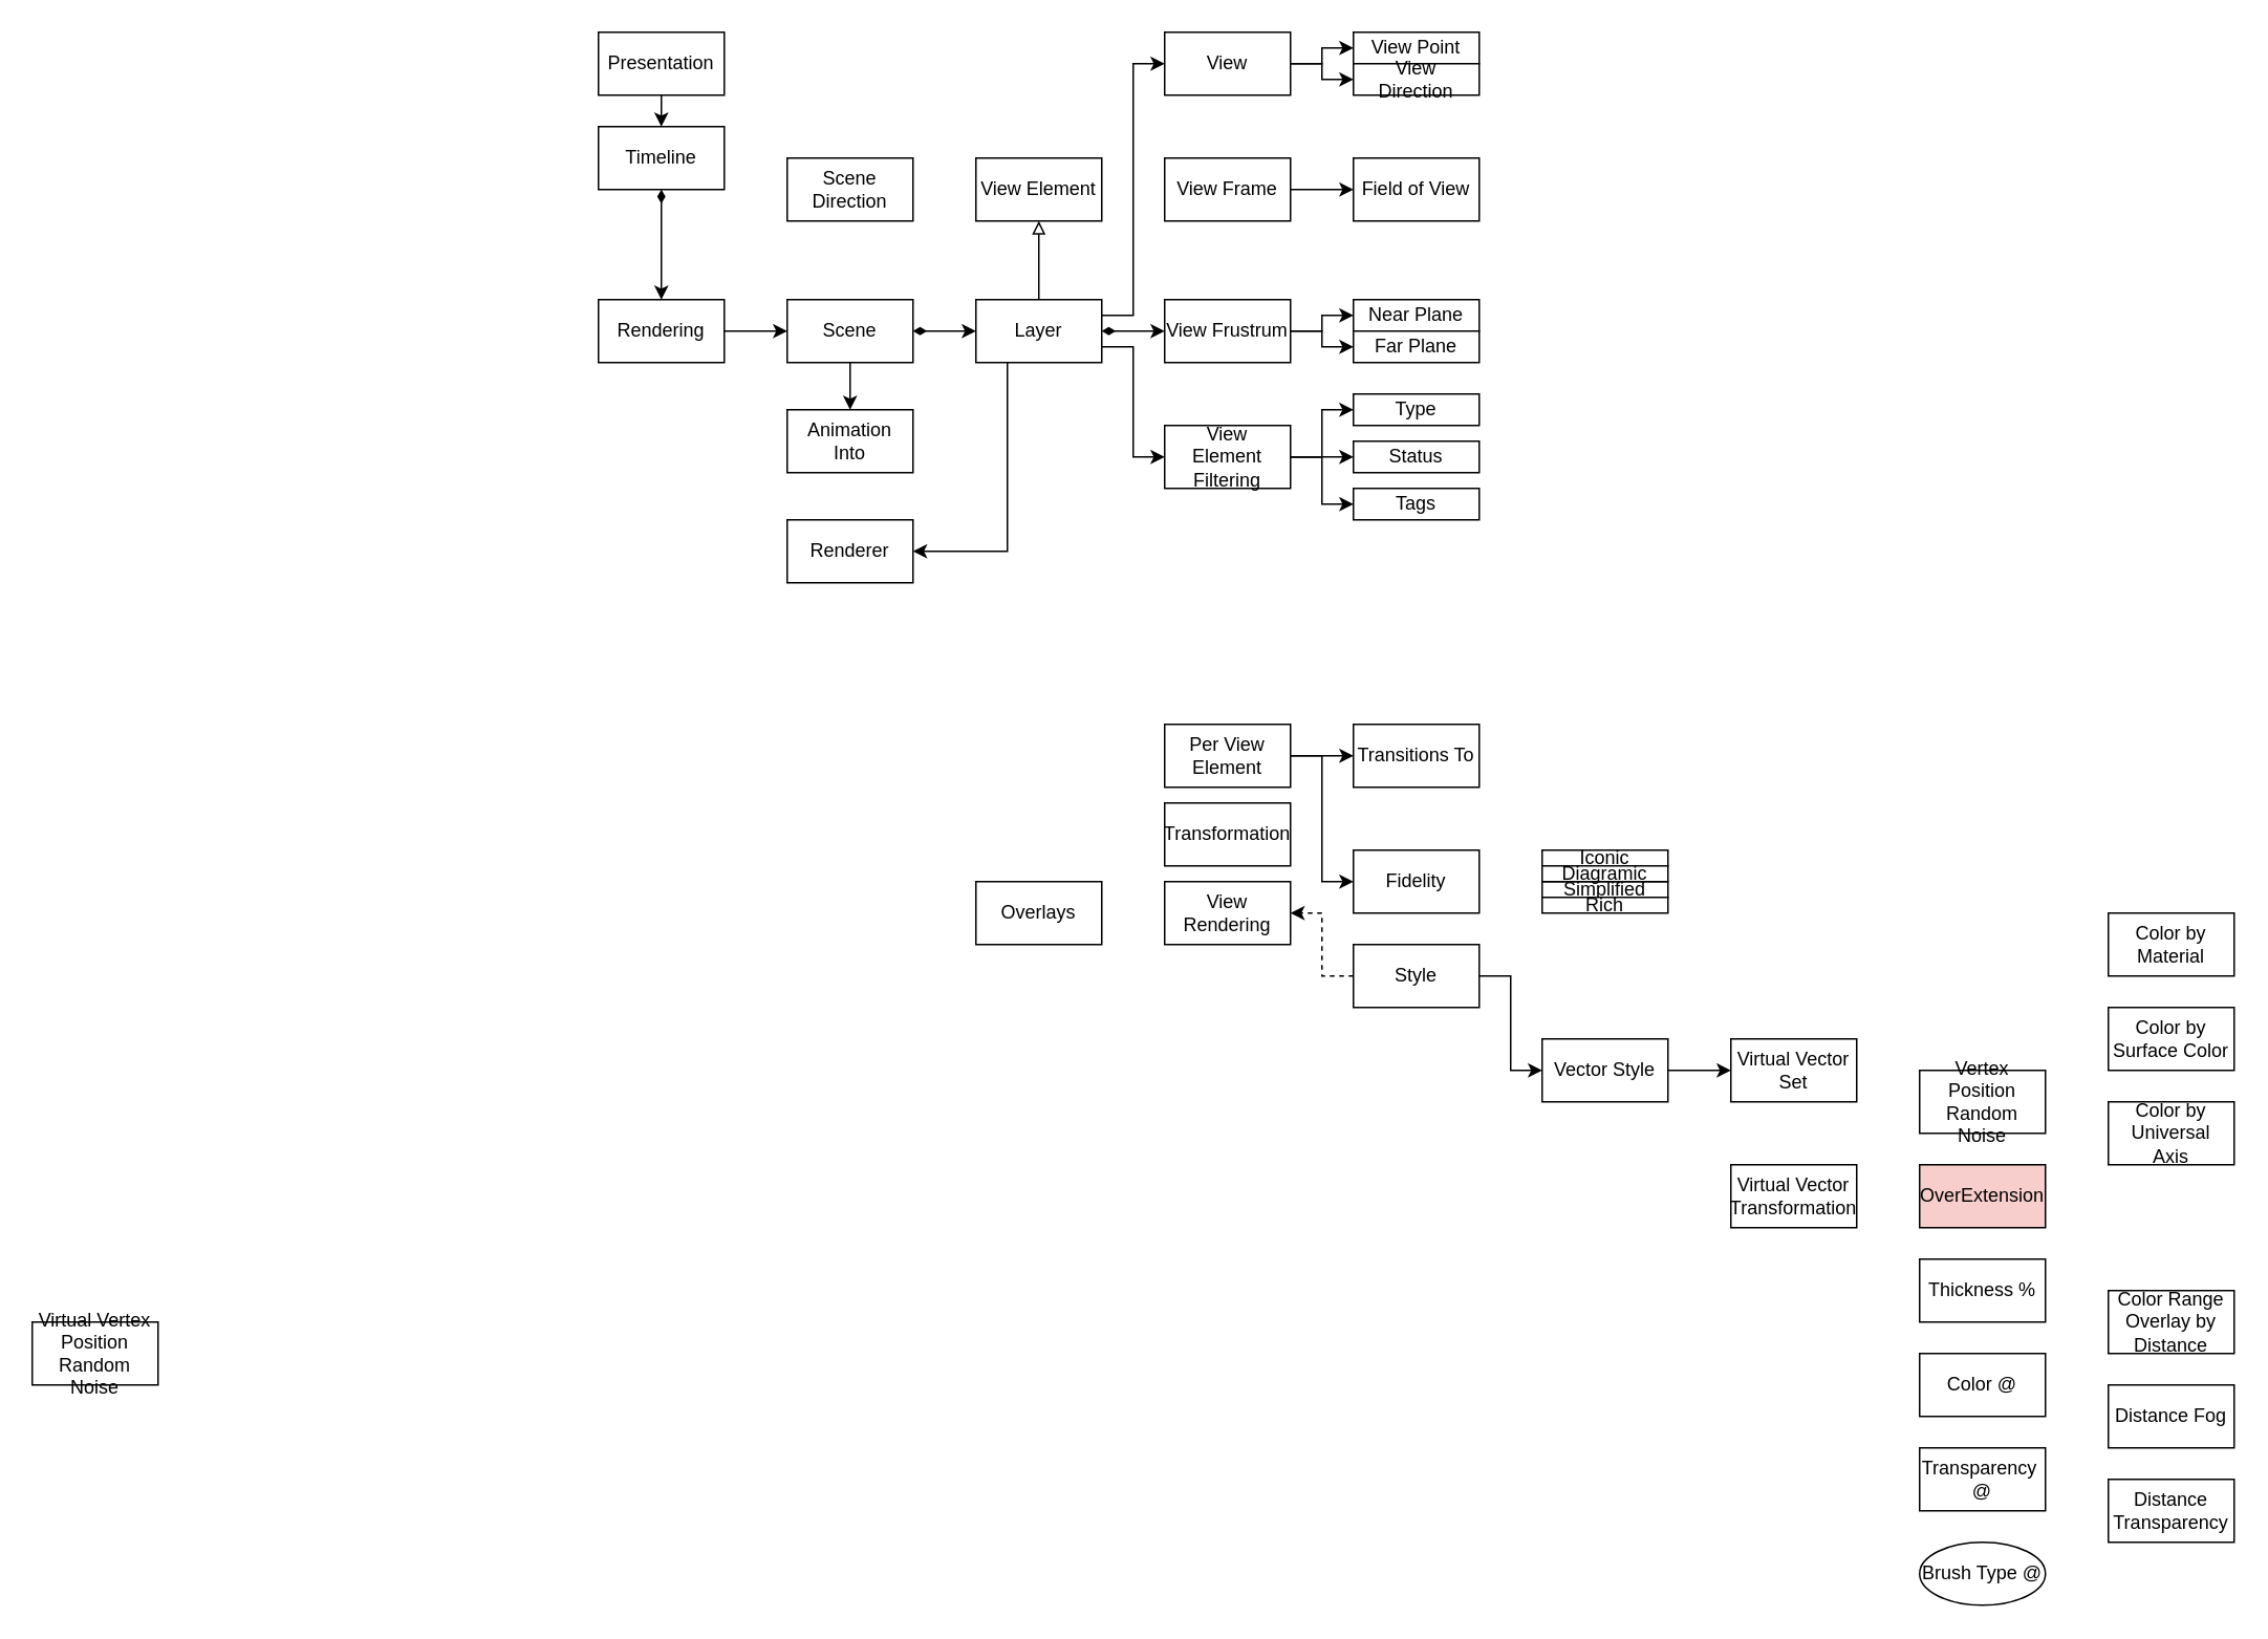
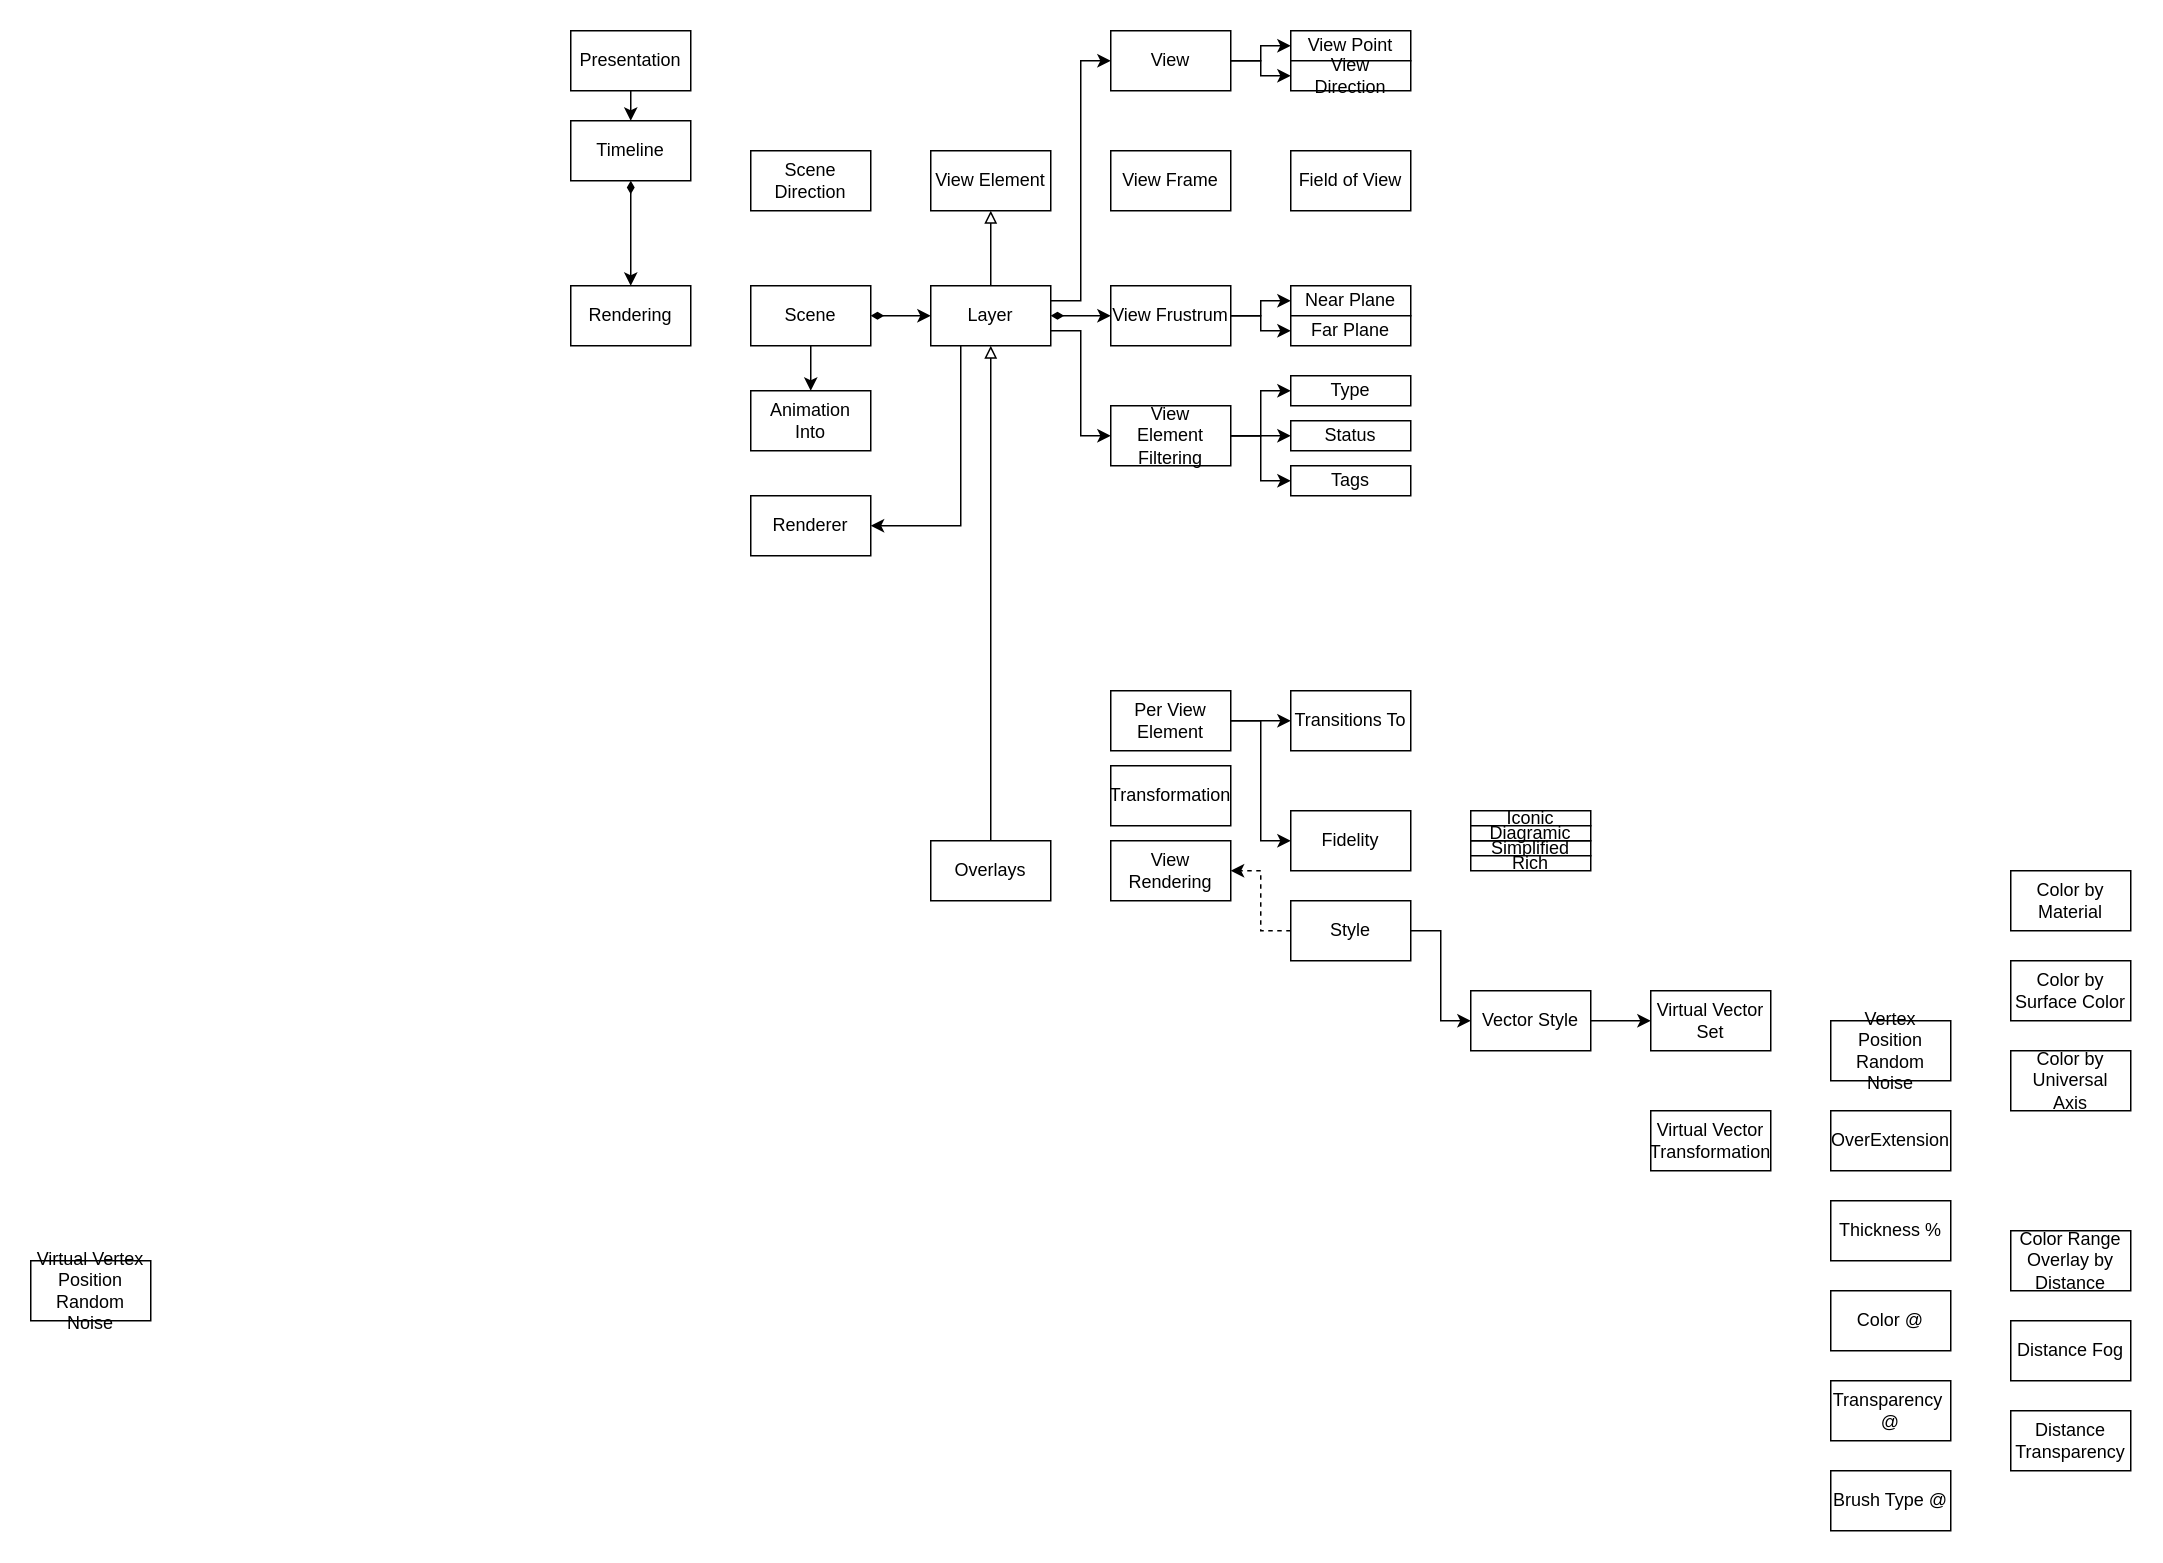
- <mxCell id="3" style="edgeStyle=orthogonalEdgeStyle;rounded=0;orthogonalLoop=1;jettySize=auto;html=1;entryX=0;entryY=0.5;entryDx=0;entryDy=0;exitX=1;exitY=0.5;exitDx=0;exitDy=0;" edge="1" parent="1" source="59" target="16"><mxGeometry relative="1" as="geometry" /></mxCell>
- <mxCell id="57" style="edgeStyle=orthogonalEdgeStyle;rounded=0;orthogonalLoop=1;jettySize=auto;html=1;entryX=0;entryY=0.5;entryDx=0;entryDy=0;startArrow=none;startFill=0;" edge="1" parent="1" source="58" target="53"><mxGeometry relative="1" as="geometry" /></mxCell>
+ <mxCell id="30" style="edgeStyle=orthogonalEdgeStyle;rounded=0;orthogonalLoop=1;jettySize=auto;html=1;entryX=0.5;entryY=1;entryDx=0;entryDy=0;startArrow=none;startFill=0;endArrow=block;endFill=0;" edge="1" parent="1" source="31" target="48"><mxGeometry relative="1" as="geometry" /></mxCell>
- <mxCell id="37" value="OverExtension" style="rounded=0;whiteSpace=wrap;html=1;fillColor=#f8cecc;" vertex="1" parent="1"><mxGeometry x="1220" y="740" width="80" height="40" as="geometry" /></mxCell>
+ <mxCell id="37" value="OverExtension" style="rounded=0;whiteSpace=wrap;html=1;" vertex="1" parent="1"><mxGeometry x="1220" y="740" width="80" height="40" as="geometry" /></mxCell>
- <mxCell id="36" value="Brush Type @" style="ellipse;whiteSpace=wrap;html=1;" vertex="1" parent="1"><mxGeometry x="1220" y="980" width="80" height="40" as="geometry" /></mxCell>
+ <mxCell id="36" value="Brush Type @" style="rounded=0;whiteSpace=wrap;html=1;" vertex="1" parent="1"><mxGeometry x="1220" y="980" width="80" height="40" as="geometry" /></mxCell>
